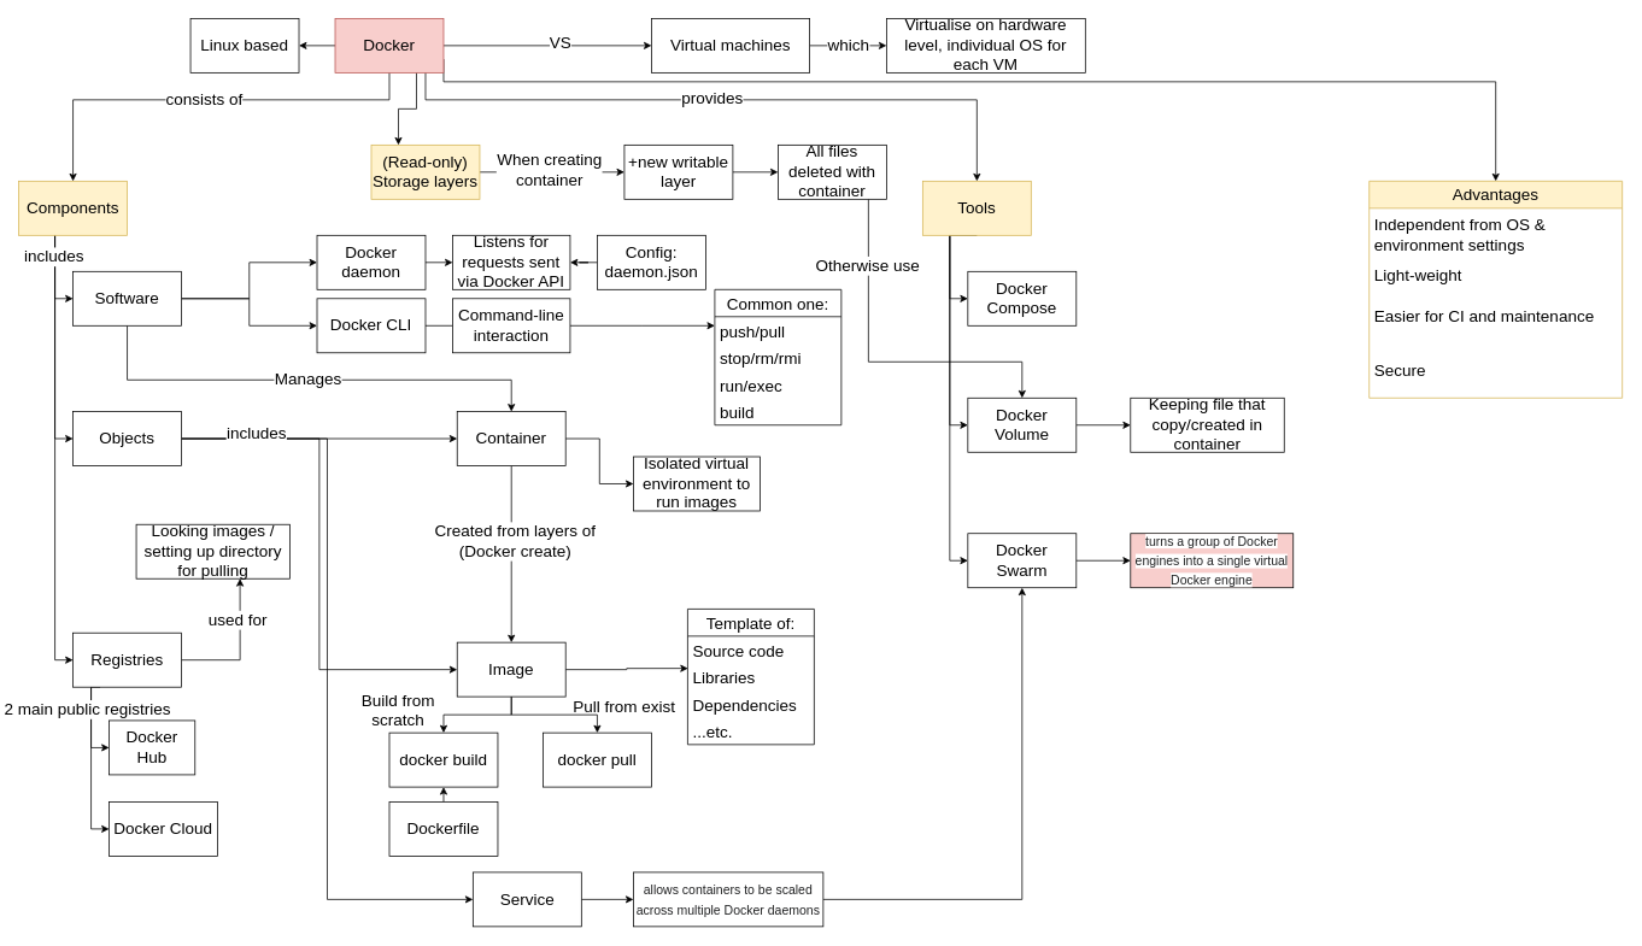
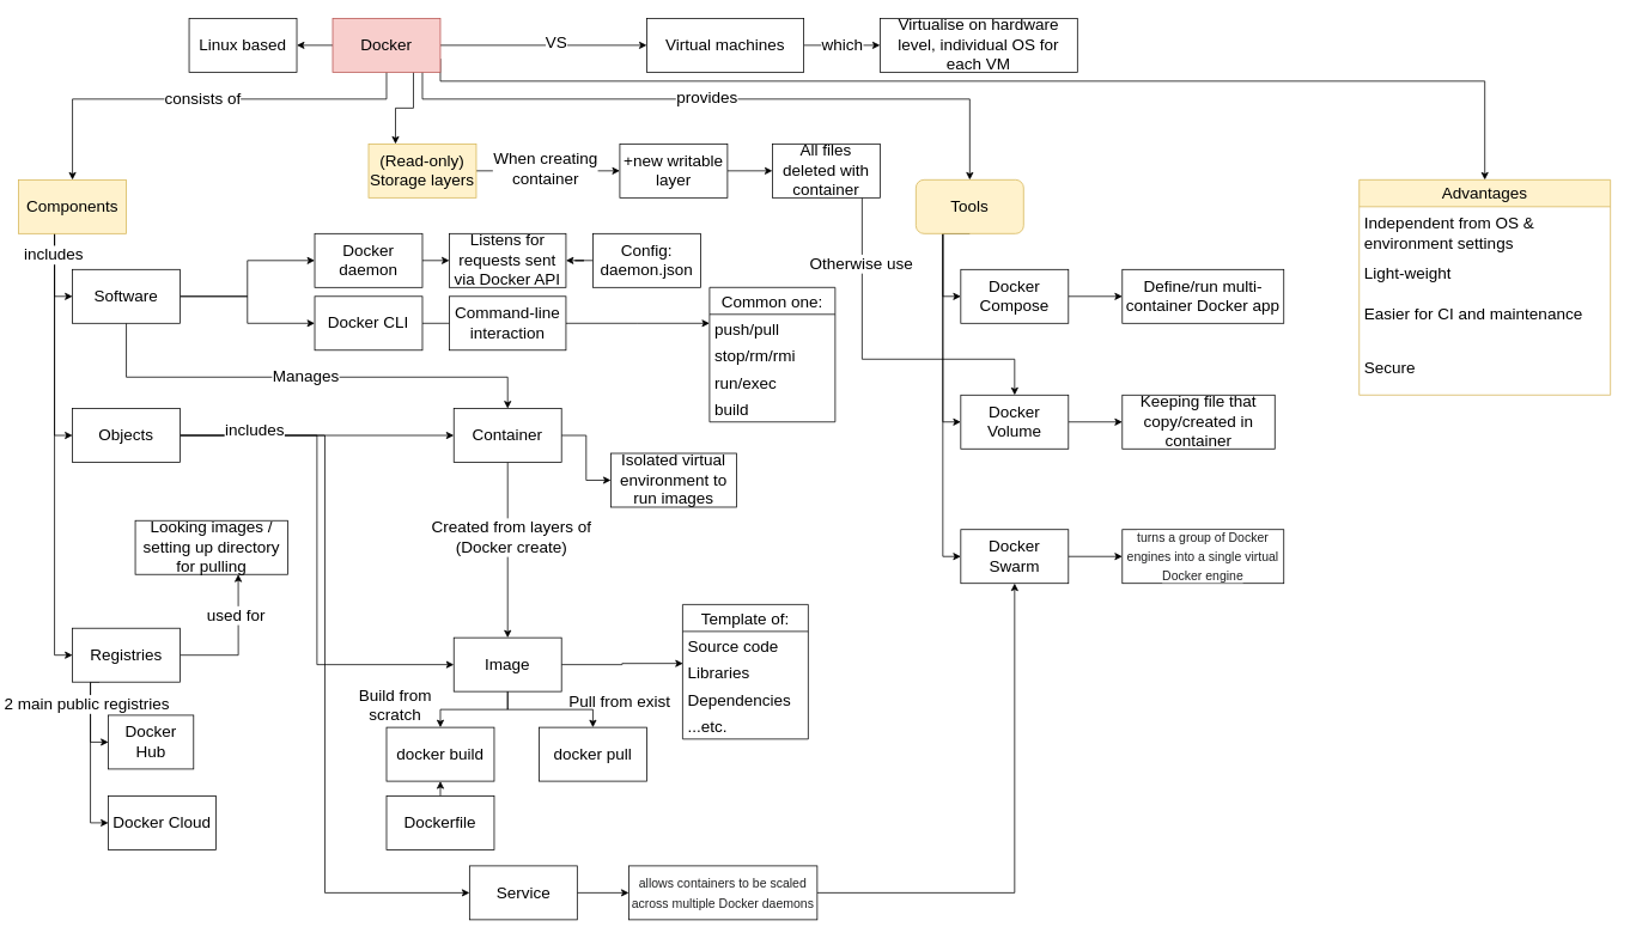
- <mxCell id="37" value="Tools" style="rounded=0;whiteSpace=wrap;html=1;fontSize=18;fillColor=#fff2cc;strokeColor=#d6b656;" vertex="1" parent="1"><mxGeometry x="1020" y="200" width="120" height="60" as="geometry" /></mxCell>
+ <mxCell id="37" value="Tools" style="whiteSpace=wrap;html=1;fontSize=18;fillColor=#fff2cc;strokeColor=#d6b656;rounded=1;" vertex="1" parent="1"><mxGeometry x="1020" y="200" width="120" height="60" as="geometry" /></mxCell>
+ <mxCell id="38" style="edgeStyle=orthogonalEdgeStyle;rounded=0;orthogonalLoop=1;jettySize=auto;html=1;exitX=1;exitY=0.5;exitDx=0;exitDy=0;entryX=0;entryY=0.5;entryDx=0;entryDy=0;fontSize=18;" edge="1" parent="1" source="39" target="93"><mxGeometry relative="1" as="geometry" /></mxCell>
+ <mxCell id="93" value="Define/run multi-container Docker app" style="rounded=0;whiteSpace=wrap;html=1;fontSize=18;" vertex="1" parent="1"><mxGeometry x="1250" y="300" width="180" height="60" as="geometry" /></mxCell>
- <mxCell id="70" value="Isolated virtual environment to run images" style="rounded=0;whiteSpace=wrap;html=1;fontSize=18;" vertex="1" parent="1"><mxGeometry x="700" y="505" width="140" height="60" as="geometry" /></mxCell>
+ <mxCell id="70" value="Isolated virtual environment to run images" style="rounded=0;whiteSpace=wrap;html=1;fontSize=18;" vertex="1" parent="1"><mxGeometry x="680" y="505" width="140" height="60" as="geometry" /></mxCell>
- <mxCell id="94" value="&lt;span style=&quot;color: rgb(32 , 33 , 34) ; font-family: sans-serif ; font-size: 14px ; text-align: left ; background-color: rgb(255 , 255 , 255)&quot;&gt;turns a group of Docker engines into a single virtual Docker engine&lt;/span&gt;" style="rounded=0;whiteSpace=wrap;html=1;fontSize=18;fillColor=#f8cecc;" vertex="1" parent="1"><mxGeometry x="1250" y="590" width="180" height="60" as="geometry" /></mxCell>
+ <mxCell id="94" value="&lt;span style=&quot;color: rgb(32 , 33 , 34) ; font-family: sans-serif ; font-size: 14px ; text-align: left ; background-color: rgb(255 , 255 , 255)&quot;&gt;turns a group of Docker engines into a single virtual Docker engine&lt;/span&gt;" style="rounded=0;whiteSpace=wrap;html=1;fontSize=18;" vertex="1" parent="1"><mxGeometry x="1250" y="590" width="180" height="60" as="geometry" /></mxCell>
